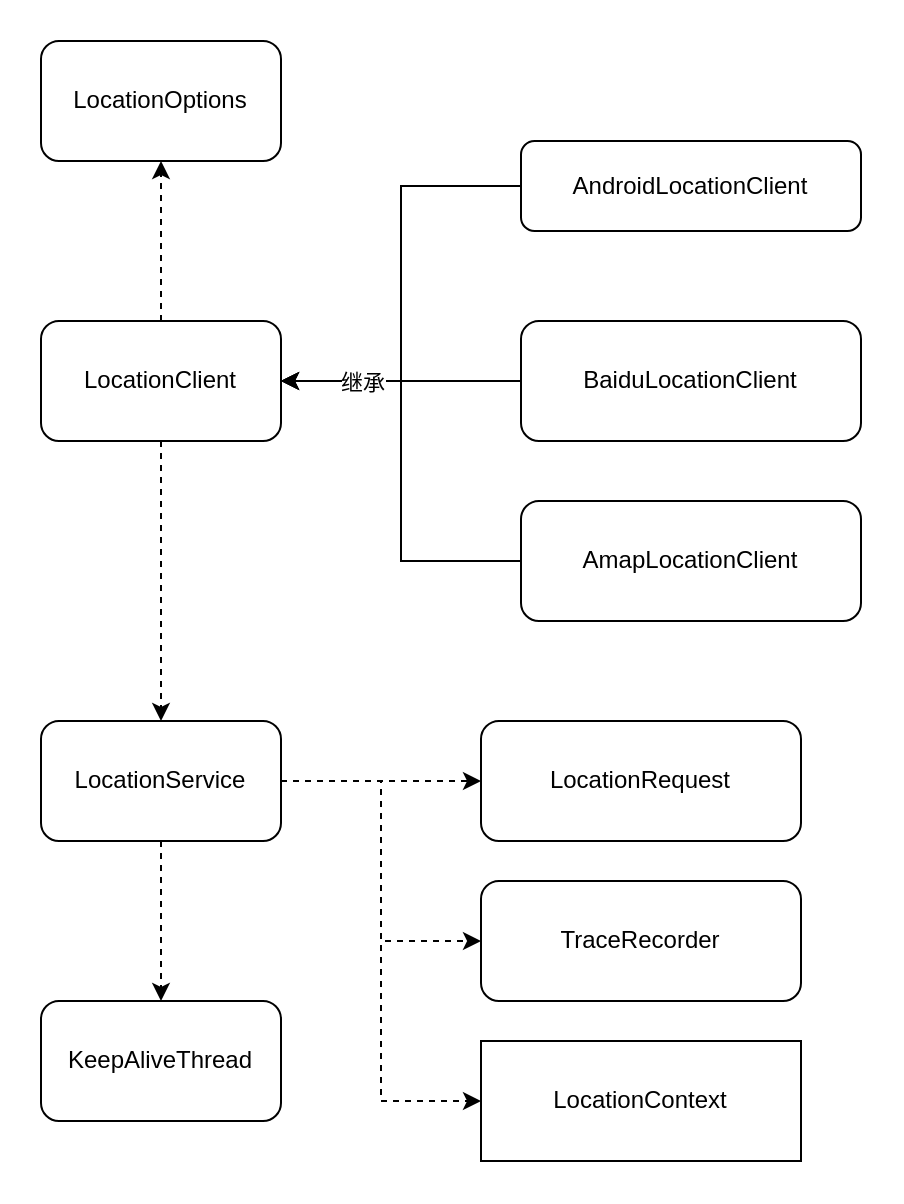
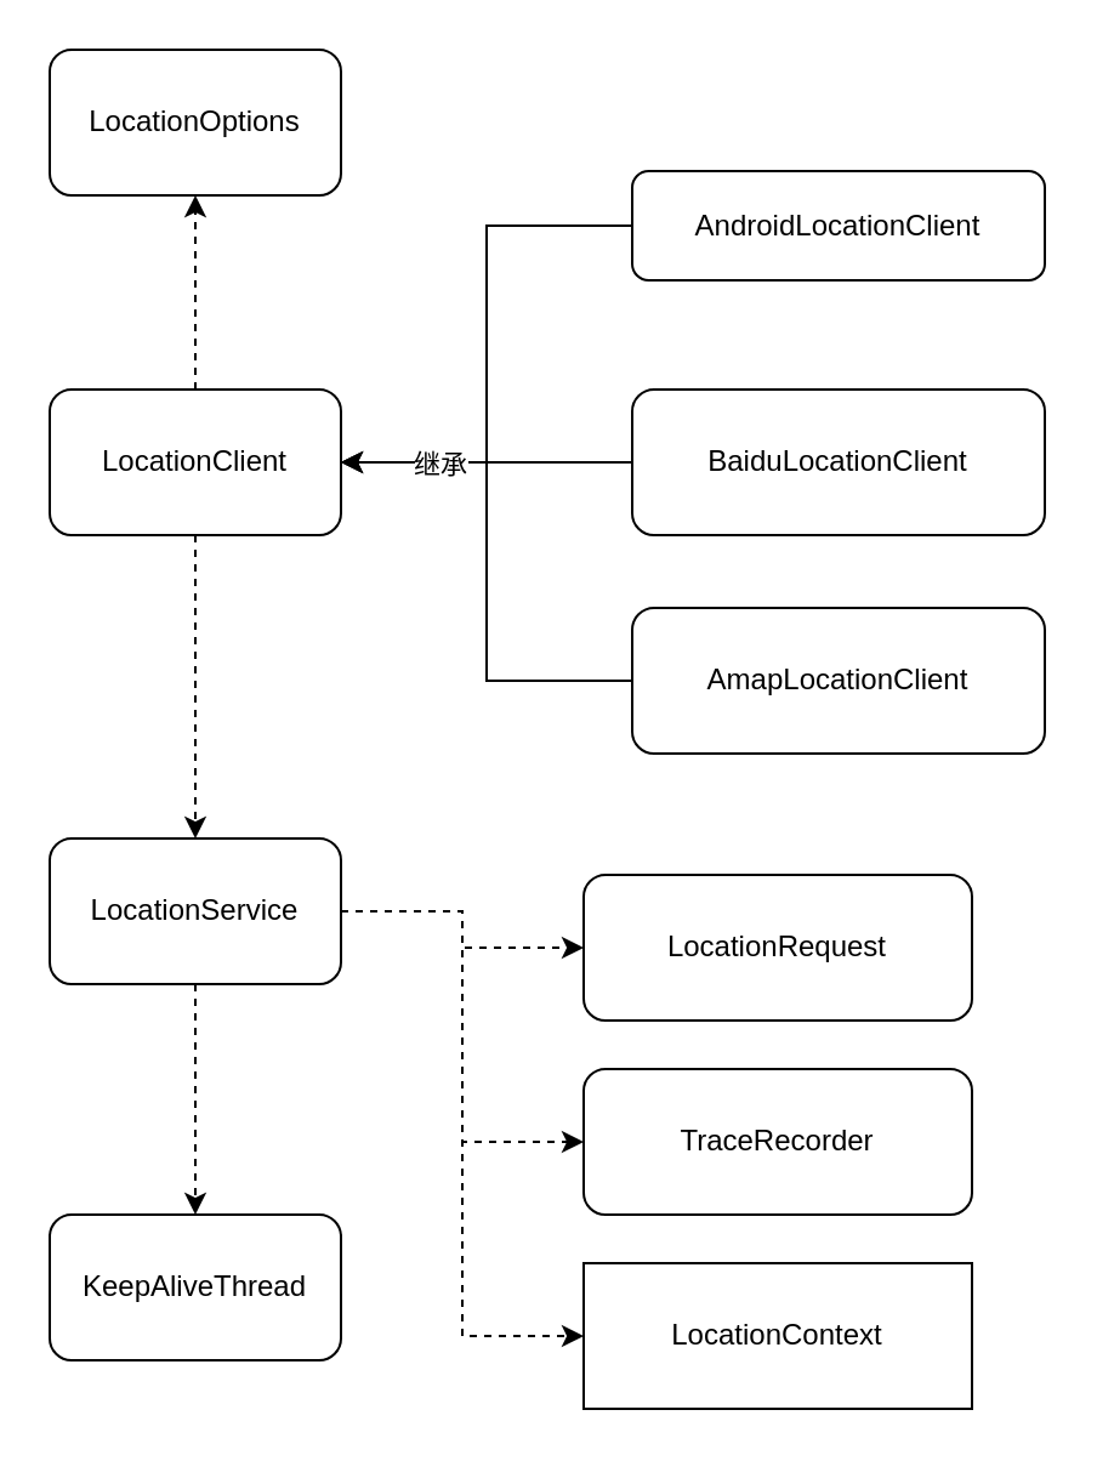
- <mxCell id="17" value="LocationService" style="rounded=1;whiteSpace=wrap;html=1;" vertex="1" parent="1"><mxGeometry x="20" y="360" width="120" height="60" as="geometry" /></mxCell>
+ <mxCell id="17" value="LocationService" style="rounded=1;whiteSpace=wrap;html=1;" vertex="1" parent="1"><mxGeometry x="20" y="345" width="120" height="60" as="geometry" /></mxCell>
